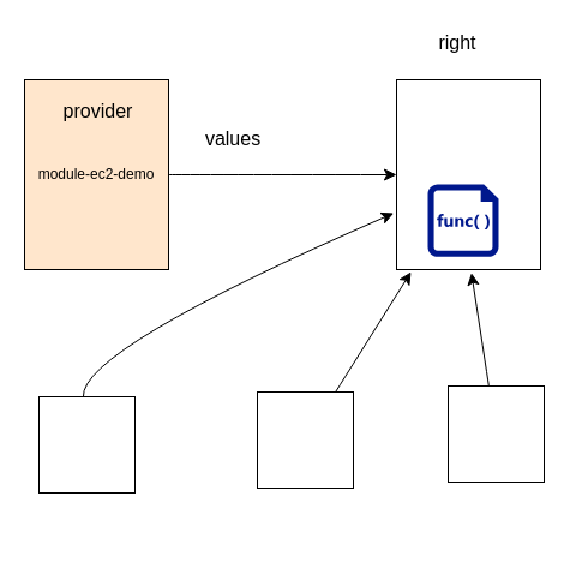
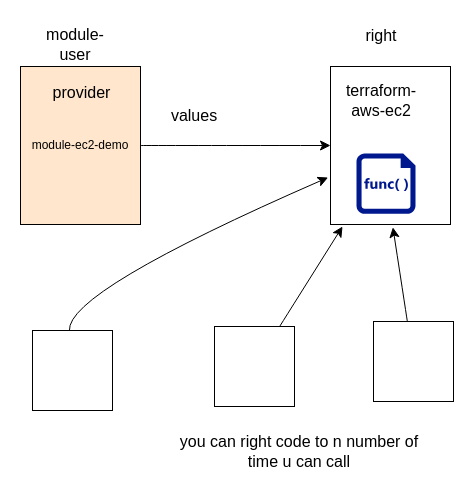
+ <mxCell id="9" value="module-user" style="text;html=1;align=center;verticalAlign=middle;whiteSpace=wrap;rounded=0;fontSize=16;" vertex="1" parent="1"><mxGeometry x="45" y="29" width="60" height="30" as="geometry" /></mxCell>
+ <mxCell id="6" value="terraform-aws-ec2" style="text;html=1;align=center;verticalAlign=middle;whiteSpace=wrap;rounded=0;fontSize=16;" parent="1" vertex="1"><mxGeometry x="351" y="85" width="60" height="30" as="geometry" /></mxCell>
+ <mxCell id="17" value="you can right code to n number of time u can call" style="text;html=1;align=center;verticalAlign=middle;whiteSpace=wrap;rounded=0;fontSize=16;" vertex="1" parent="1"><mxGeometry x="176" y="436" width="246" height="30" as="geometry" /></mxCell>
